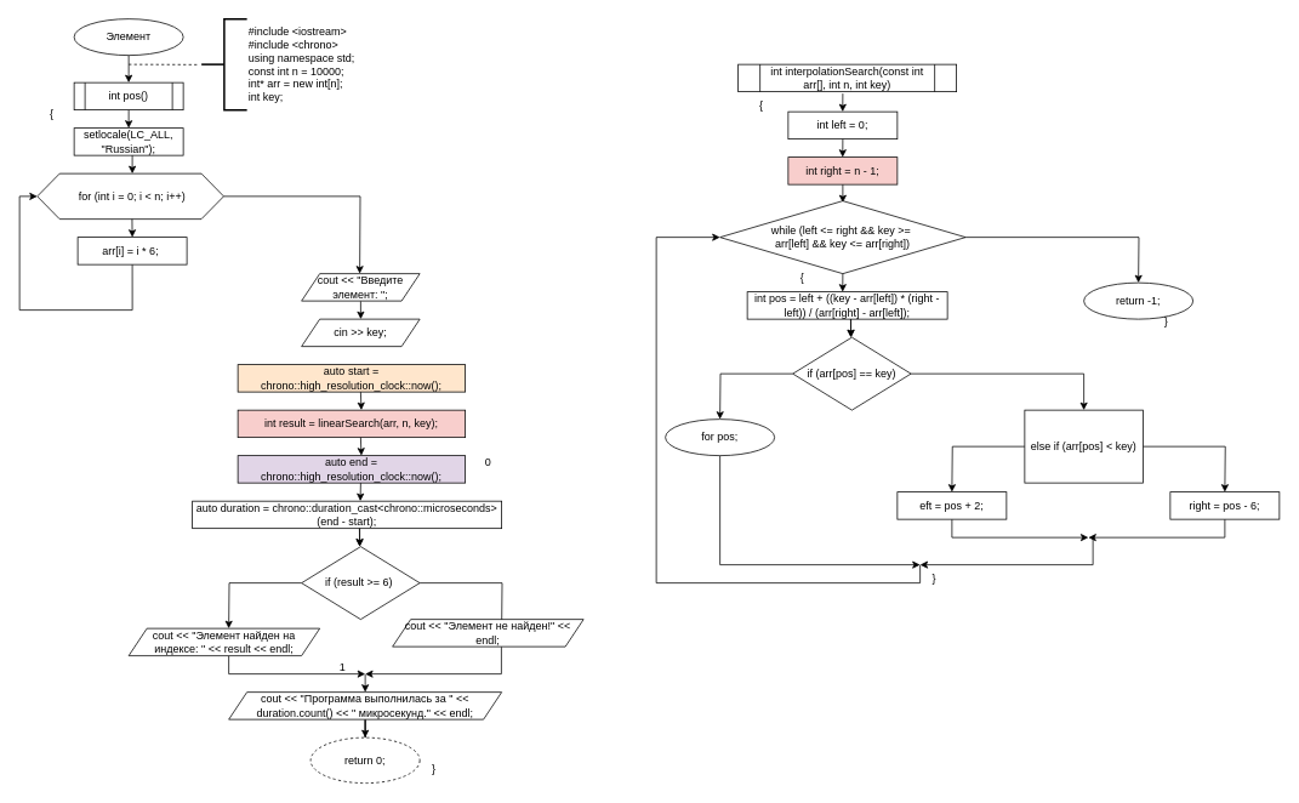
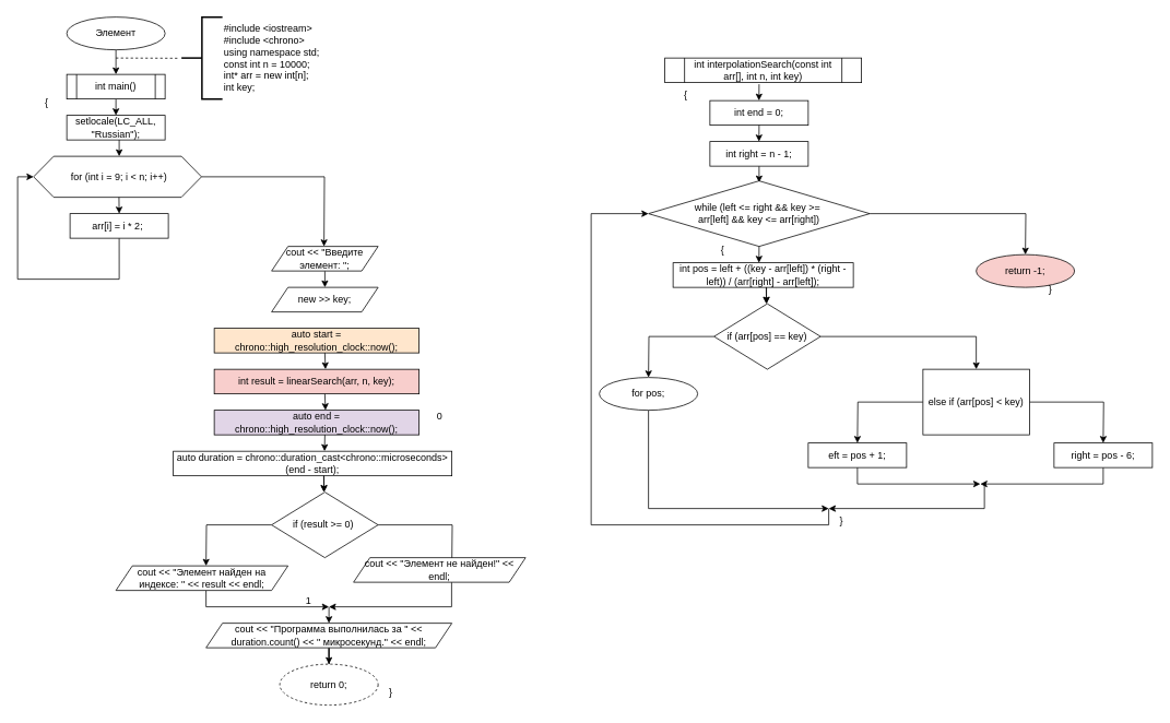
- <mxCell id="5" value="int pos()" style="shape=process;whiteSpace=wrap;html=1;backgroundOutline=1;" vertex="1" parent="1"><mxGeometry x="81" y="90" width="120" height="30" as="geometry" /></mxCell>
+ <mxCell id="5" value="int main()" style="shape=process;whiteSpace=wrap;html=1;backgroundOutline=1;" vertex="1" parent="1"><mxGeometry x="81" y="90" width="120" height="30" as="geometry" /></mxCell>
- <mxCell id="45" value="int left = 0;" style="rounded=0;whiteSpace=wrap;html=1;" vertex="1" parent="1"><mxGeometry x="866" y="122" width="120" height="30" as="geometry" /></mxCell>
+ <mxCell id="45" value="int end = 0;" style="rounded=0;whiteSpace=wrap;html=1;" vertex="1" parent="1"><mxGeometry x="866" y="122" width="120" height="30" as="geometry" /></mxCell>
- <mxCell id="48" value="int right = n - 1;" style="rounded=0;whiteSpace=wrap;html=1;fillColor=#f8cecc;" vertex="1" parent="1"><mxGeometry x="866" y="172" width="120" height="30" as="geometry" /></mxCell>
+ <mxCell id="48" value="int right = n - 1;" style="rounded=0;whiteSpace=wrap;html=1;" vertex="1" parent="1"><mxGeometry x="866" y="172" width="120" height="30" as="geometry" /></mxCell>
- <mxCell id="13" value="for (int i = 0; i &amp;lt; n; i++)" style="text;html=1;align=center;verticalAlign=middle;whiteSpace=wrap;rounded=0;" vertex="1" parent="1"><mxGeometry x="84.971" y="200" width="120" height="30" as="geometry" /></mxCell>
+ <mxCell id="13" value="for (int i = 9; i &amp;lt; n; i++)" style="text;html=1;align=center;verticalAlign=middle;whiteSpace=wrap;rounded=0;" vertex="1" parent="1"><mxGeometry x="84.971" y="200" width="120" height="30" as="geometry" /></mxCell>
- <mxCell id="15" value="arr[i] = i * 6;&amp;nbsp;" style="rounded=0;whiteSpace=wrap;html=1;" vertex="1" parent="1"><mxGeometry x="84.971" y="260" width="120" height="30" as="geometry" /></mxCell>
+ <mxCell id="15" value="arr[i] = i * 2;&amp;nbsp;" style="rounded=0;whiteSpace=wrap;html=1;" vertex="1" parent="1"><mxGeometry x="84.971" y="260" width="120" height="30" as="geometry" /></mxCell>
- <mxCell id="70" value="return -1;" style="ellipse;whiteSpace=wrap;html=1;" vertex="1" parent="1"><mxGeometry x="1191" y="310" width="120" height="40" as="geometry" /></mxCell>
+ <mxCell id="70" value="return -1;" style="ellipse;whiteSpace=wrap;html=1;fillColor=#f8cecc;" vertex="1" parent="1"><mxGeometry x="1191" y="310" width="120" height="40" as="geometry" /></mxCell>
- <mxCell id="18" value="cin &amp;gt;&amp;gt; key;" style="shape=parallelogram;perimeter=parallelogramPerimeter;whiteSpace=wrap;html=1;fixedSize=1;" vertex="1" parent="1"><mxGeometry x="331" y="350" width="130" height="30" as="geometry" /></mxCell>
+ <mxCell id="18" value="new &amp;gt;&amp;gt; key;" style="shape=parallelogram;perimeter=parallelogramPerimeter;whiteSpace=wrap;html=1;fixedSize=1;" vertex="1" parent="1"><mxGeometry x="331" y="350" width="130" height="30" as="geometry" /></mxCell>
- <mxCell id="65" value="eft = pos + 2;" style="rounded=0;whiteSpace=wrap;html=1;" vertex="1" parent="1"><mxGeometry x="986" y="540" width="120" height="30" as="geometry" /></mxCell>
+ <mxCell id="65" value="eft = pos + 1;" style="rounded=0;whiteSpace=wrap;html=1;" vertex="1" parent="1"><mxGeometry x="986" y="540" width="120" height="30" as="geometry" /></mxCell>
- <mxCell id="30" value="if (result &amp;gt;= 6)&amp;nbsp;" style="rhombus;whiteSpace=wrap;html=1;" vertex="1" parent="1"><mxGeometry x="331" y="600" width="130" height="80" as="geometry" /></mxCell>
+ <mxCell id="30" value="if (result &amp;gt;= 0)&amp;nbsp;" style="rhombus;whiteSpace=wrap;html=1;" vertex="1" parent="1"><mxGeometry x="331" y="600" width="130" height="80" as="geometry" /></mxCell>
